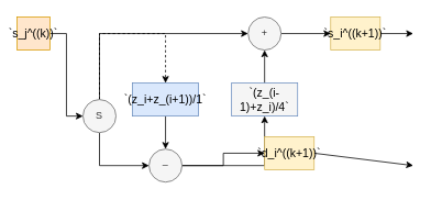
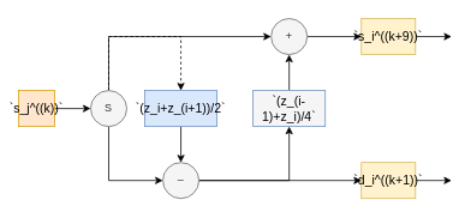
- <mxCell id="3" value="`s_j^((k))`" style="rounded=0;whiteSpace=wrap;html=1;fillColor=#ffe6cc;strokeColor=#d79b00;fontFamily=Helvetica;fontSize=14;" parent="1" vertex="1"><mxGeometry x="20" y="20" width="40" height="40" as="geometry" /></mxCell>
+ <mxCell id="3" value="`s_j^((k))`" style="rounded=0;whiteSpace=wrap;html=1;fillColor=#ffe6cc;strokeColor=#d79b00;fontFamily=Helvetica;fontSize=14;" parent="1" vertex="1"><mxGeometry y="100" width="40" height="40" as="geometry" x="20" /></mxCell>
- <mxCell id="19" value="`s_i^((k+1))`" style="rounded=0;whiteSpace=wrap;html=1;fillColor=#fff2cc;strokeColor=#d6b656;fontFamily=Helvetica;fontSize=14;" parent="1" vertex="1"><mxGeometry x="400" y="20" width="60" height="40" as="geometry" /></mxCell>
+ <mxCell id="19" value="`s_i^((k+9))`" style="rounded=0;whiteSpace=wrap;html=1;fillColor=#fff2cc;strokeColor=#d6b656;fontFamily=Helvetica;fontSize=14;" parent="1" vertex="1"><mxGeometry x="400" y="20" width="60" height="40" as="geometry" /></mxCell>
- <mxCell id="6" value="`(z_i+z_(i+1))/1`" style="rounded=0;whiteSpace=wrap;html=1;fillColor=#dae8fc;strokeColor=#6c8ebf;fontFamily=Helvetica;fontSize=14;" parent="1" vertex="1"><mxGeometry x="160" y="100" width="80" height="40" as="geometry" /></mxCell>
+ <mxCell id="6" value="`(z_i+z_(i+1))/2`" style="rounded=0;whiteSpace=wrap;html=1;fillColor=#dae8fc;strokeColor=#6c8ebf;fontFamily=Helvetica;fontSize=14;" parent="1" vertex="1"><mxGeometry x="160" y="100" width="80" height="40" as="geometry" /></mxCell>
- <mxCell id="16" value="S" style="ellipse;whiteSpace=wrap;html=1;aspect=fixed;fillColor=#f5f5f5;strokeColor=#666666;fontColor=#333333;" parent="1" vertex="1"><mxGeometry x="100" y="120" width="40" height="40" as="geometry" /></mxCell>
+ <mxCell id="16" value="S" style="ellipse;whiteSpace=wrap;html=1;aspect=fixed;fillColor=#f5f5f5;strokeColor=#666666;fontColor=#333333;" parent="1" vertex="1"><mxGeometry x="100" y="100" width="40" height="40" as="geometry" /></mxCell>
- <mxCell id="20" value="`d_i^((k+1))`" style="rounded=0;whiteSpace=wrap;html=1;fillColor=#fff2cc;strokeColor=#d6b656;fontFamily=Helvetica;fontSize=14;" parent="1" vertex="1"><mxGeometry x="320" y="165" width="60" height="40" as="geometry" /></mxCell>
+ <mxCell id="20" value="`d_i^((k+1))`" style="rounded=0;whiteSpace=wrap;html=1;fillColor=#fff2cc;strokeColor=#d6b656;fontFamily=Helvetica;fontSize=14;" parent="1" vertex="1"><mxGeometry x="400" y="180" width="60" height="40" as="geometry" /></mxCell>
